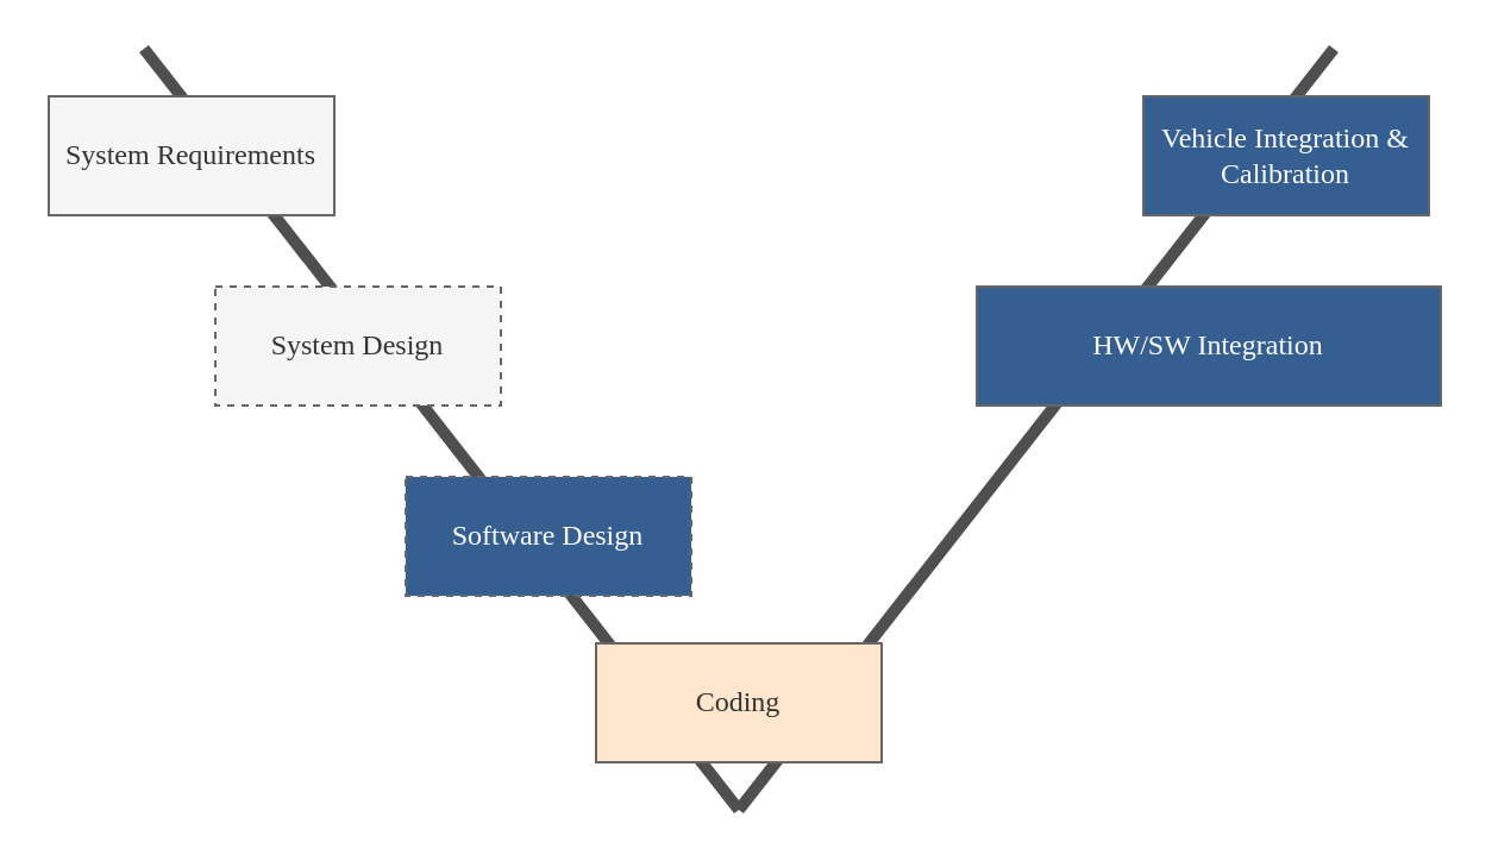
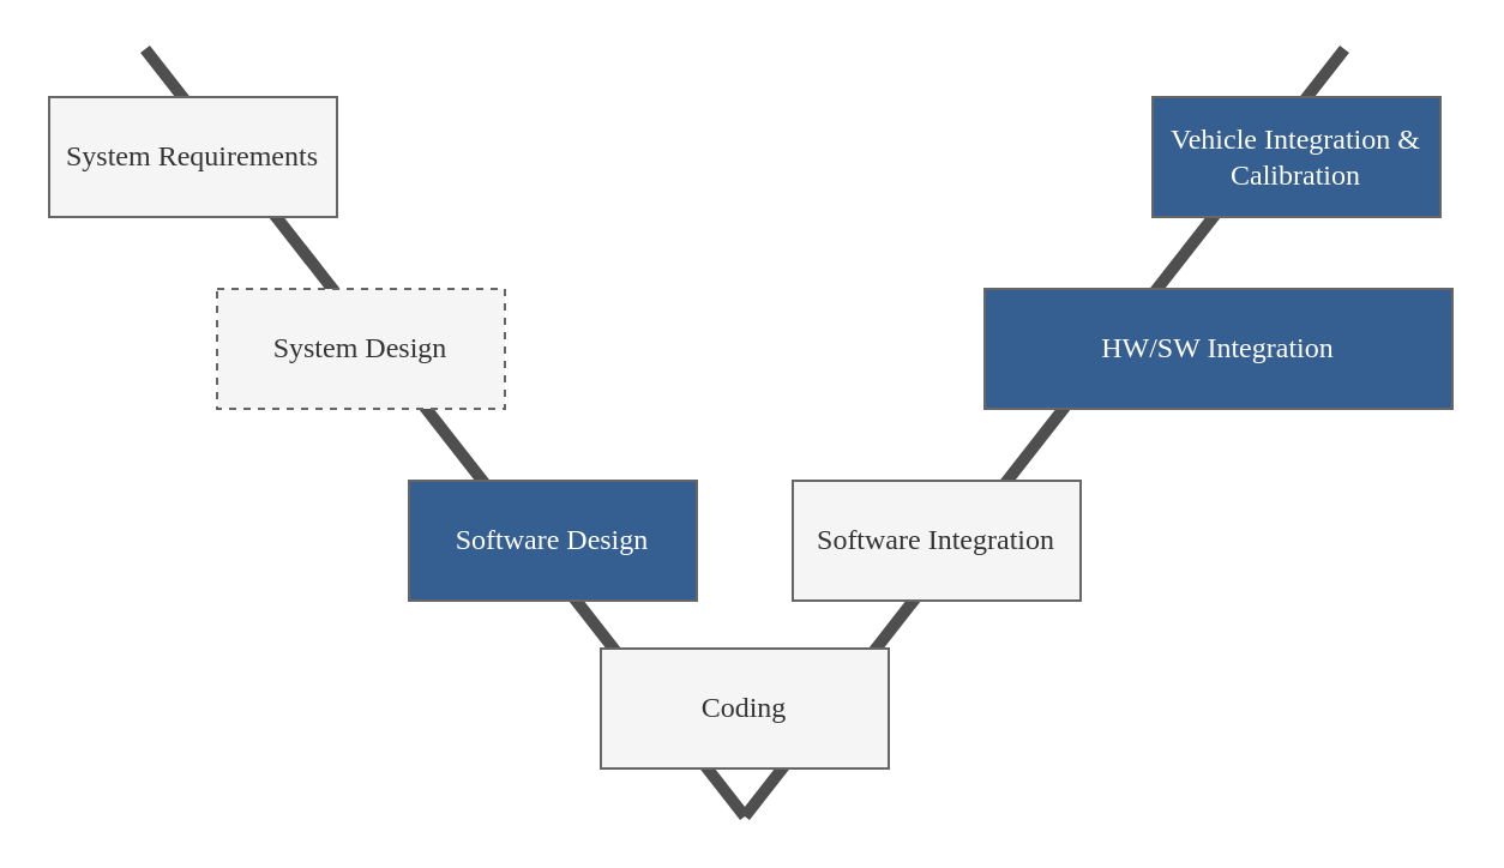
- <mxCell id="9" value="&lt;font face=&quot;Poppins&quot;&gt;Software Design&lt;/font&gt;" style="rounded=0;whiteSpace=wrap;html=1;strokeColor=#666666;fillColor=#365f91;fontColor=#FFFFFF;dashed=1;" parent="1" vertex="1"><mxGeometry x="170" y="200" width="120" height="50" as="geometry" /></mxCell>
+ <mxCell id="9" value="&lt;font face=&quot;Poppins&quot;&gt;Software Design&lt;/font&gt;" style="rounded=0;whiteSpace=wrap;html=1;strokeColor=#666666;fillColor=#365f91;fontColor=#FFFFFF;" parent="1" vertex="1"><mxGeometry x="170" y="200" width="120" height="50" as="geometry" /></mxCell>
+ <mxCell id="10" value="&lt;font data-font-src=&quot;https://fonts.googleapis.com/css?family=Poppins&quot; face=&quot;Poppins&quot;&gt;Software Integration&lt;/font&gt;" style="rounded=0;whiteSpace=wrap;html=1;strokeColor=#666666;fillColor=#f5f5f5;fontColor=#333333;" parent="1" vertex="1"><mxGeometry x="330" y="200" width="120" height="50" as="geometry" /></mxCell>
- <mxCell id="8" value="&lt;font face=&quot;Poppins&quot; data-font-src=&quot;https://fonts.googleapis.com/css?family=Poppins&quot;&gt;Coding&lt;/font&gt;" style="rounded=0;whiteSpace=wrap;html=1;fillColor=#ffe6cc;fontColor=#333333;strokeColor=#666666;" parent="1" vertex="1"><mxGeometry x="250" y="270" width="120" height="50" as="geometry" /></mxCell>
+ <mxCell id="8" value="&lt;font face=&quot;Poppins&quot; data-font-src=&quot;https://fonts.googleapis.com/css?family=Poppins&quot;&gt;Coding&lt;/font&gt;" style="rounded=0;whiteSpace=wrap;html=1;fillColor=#f5f5f5;fontColor=#333333;strokeColor=#666666;" parent="1" vertex="1"><mxGeometry x="250" y="270" width="120" height="50" as="geometry" /></mxCell>
